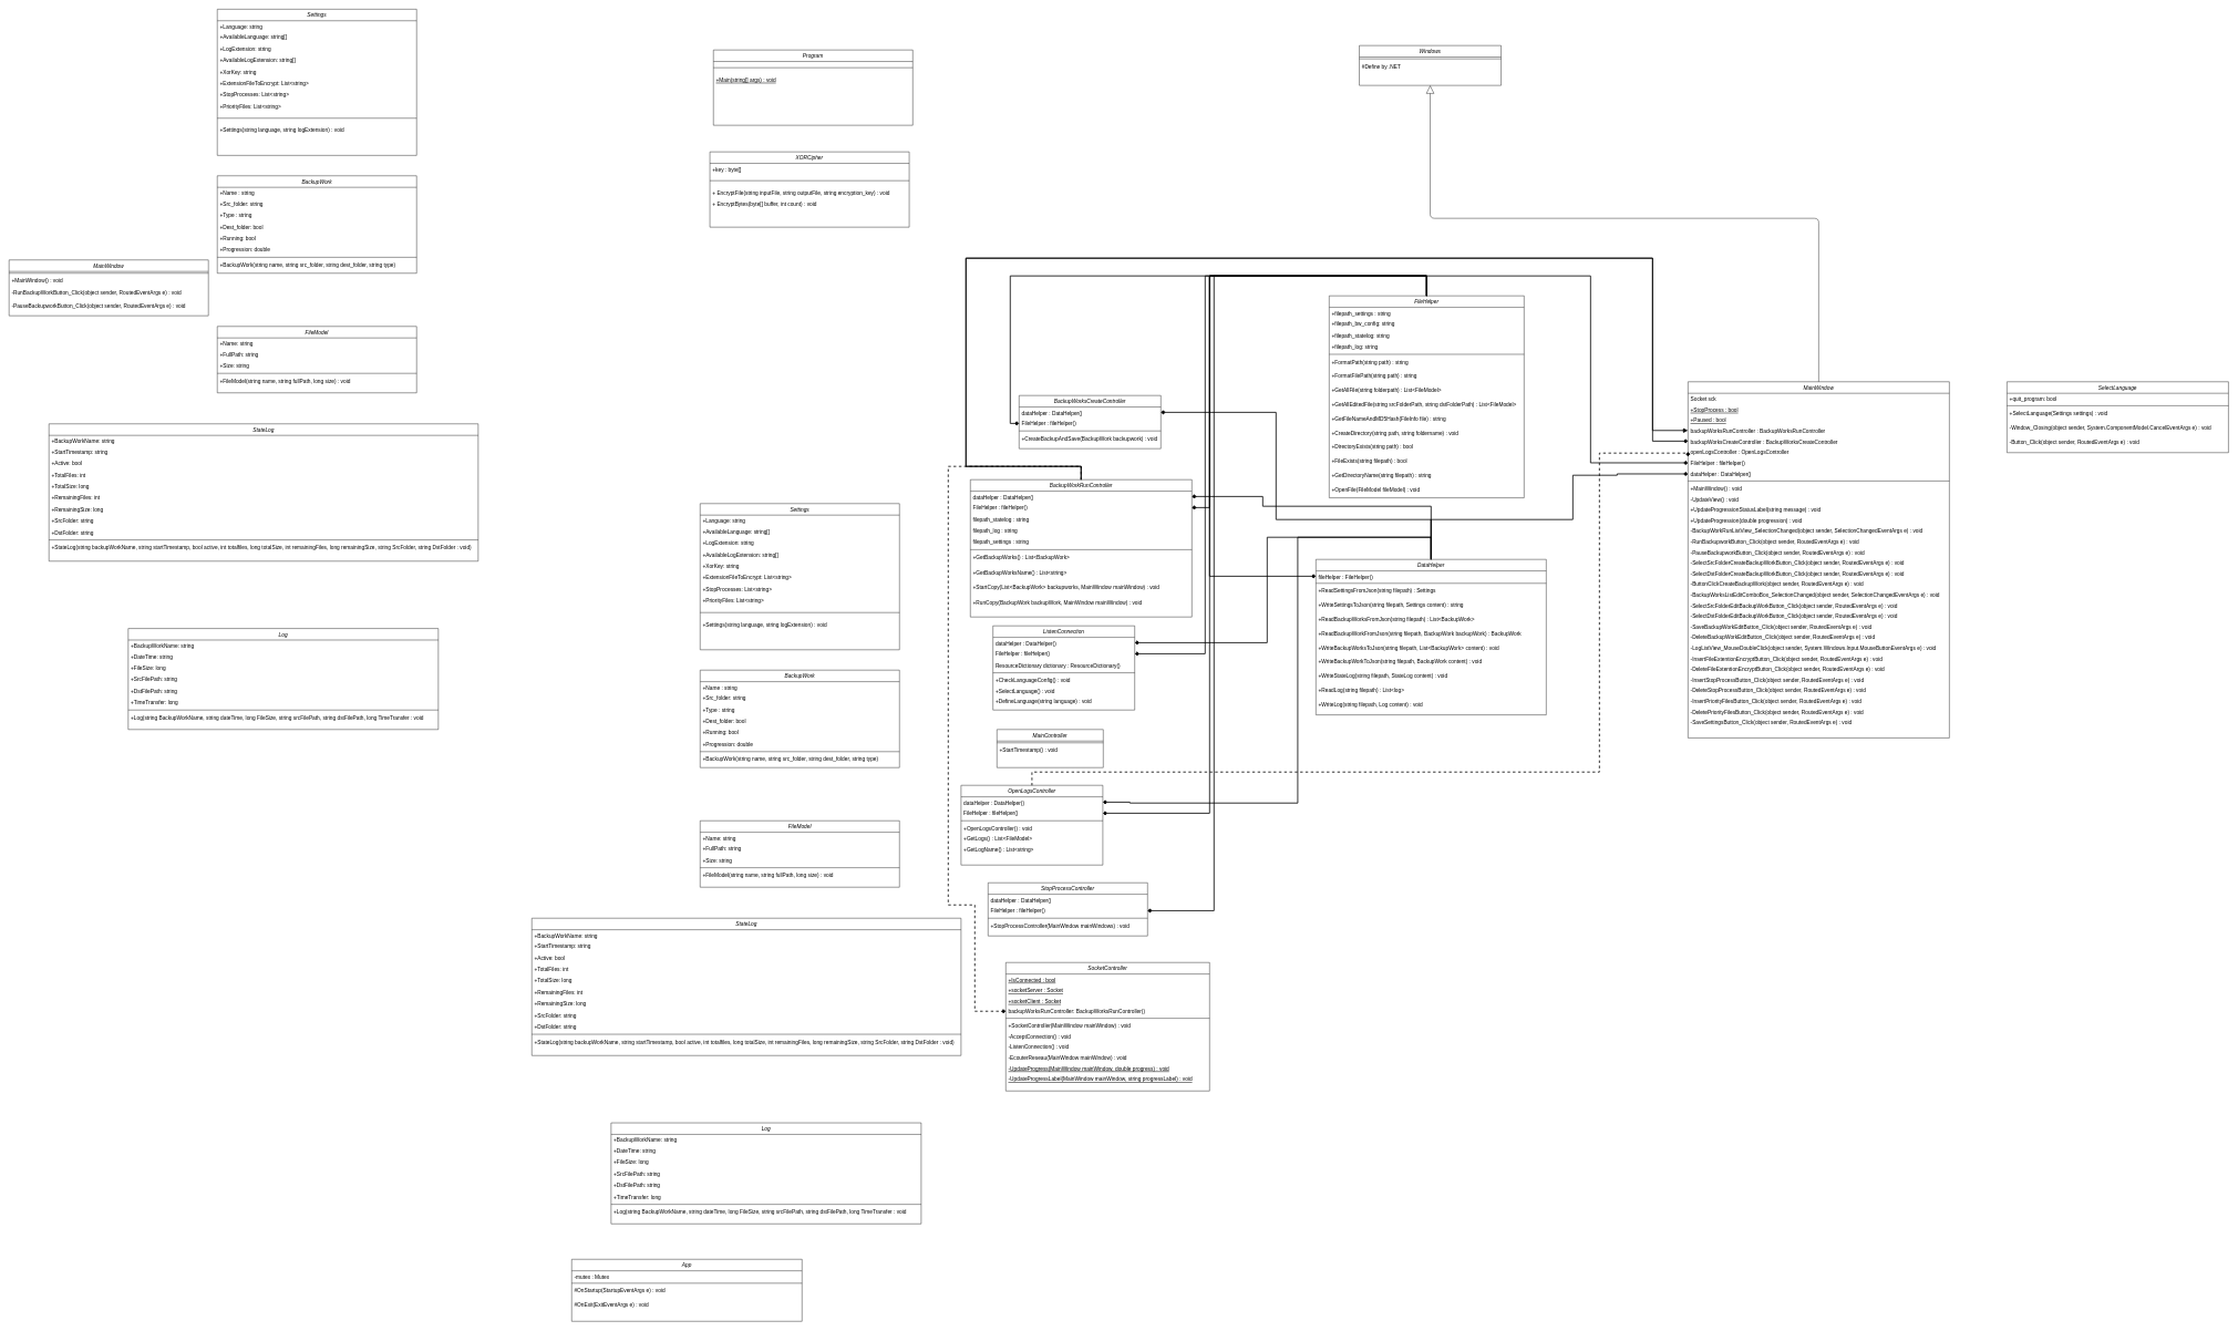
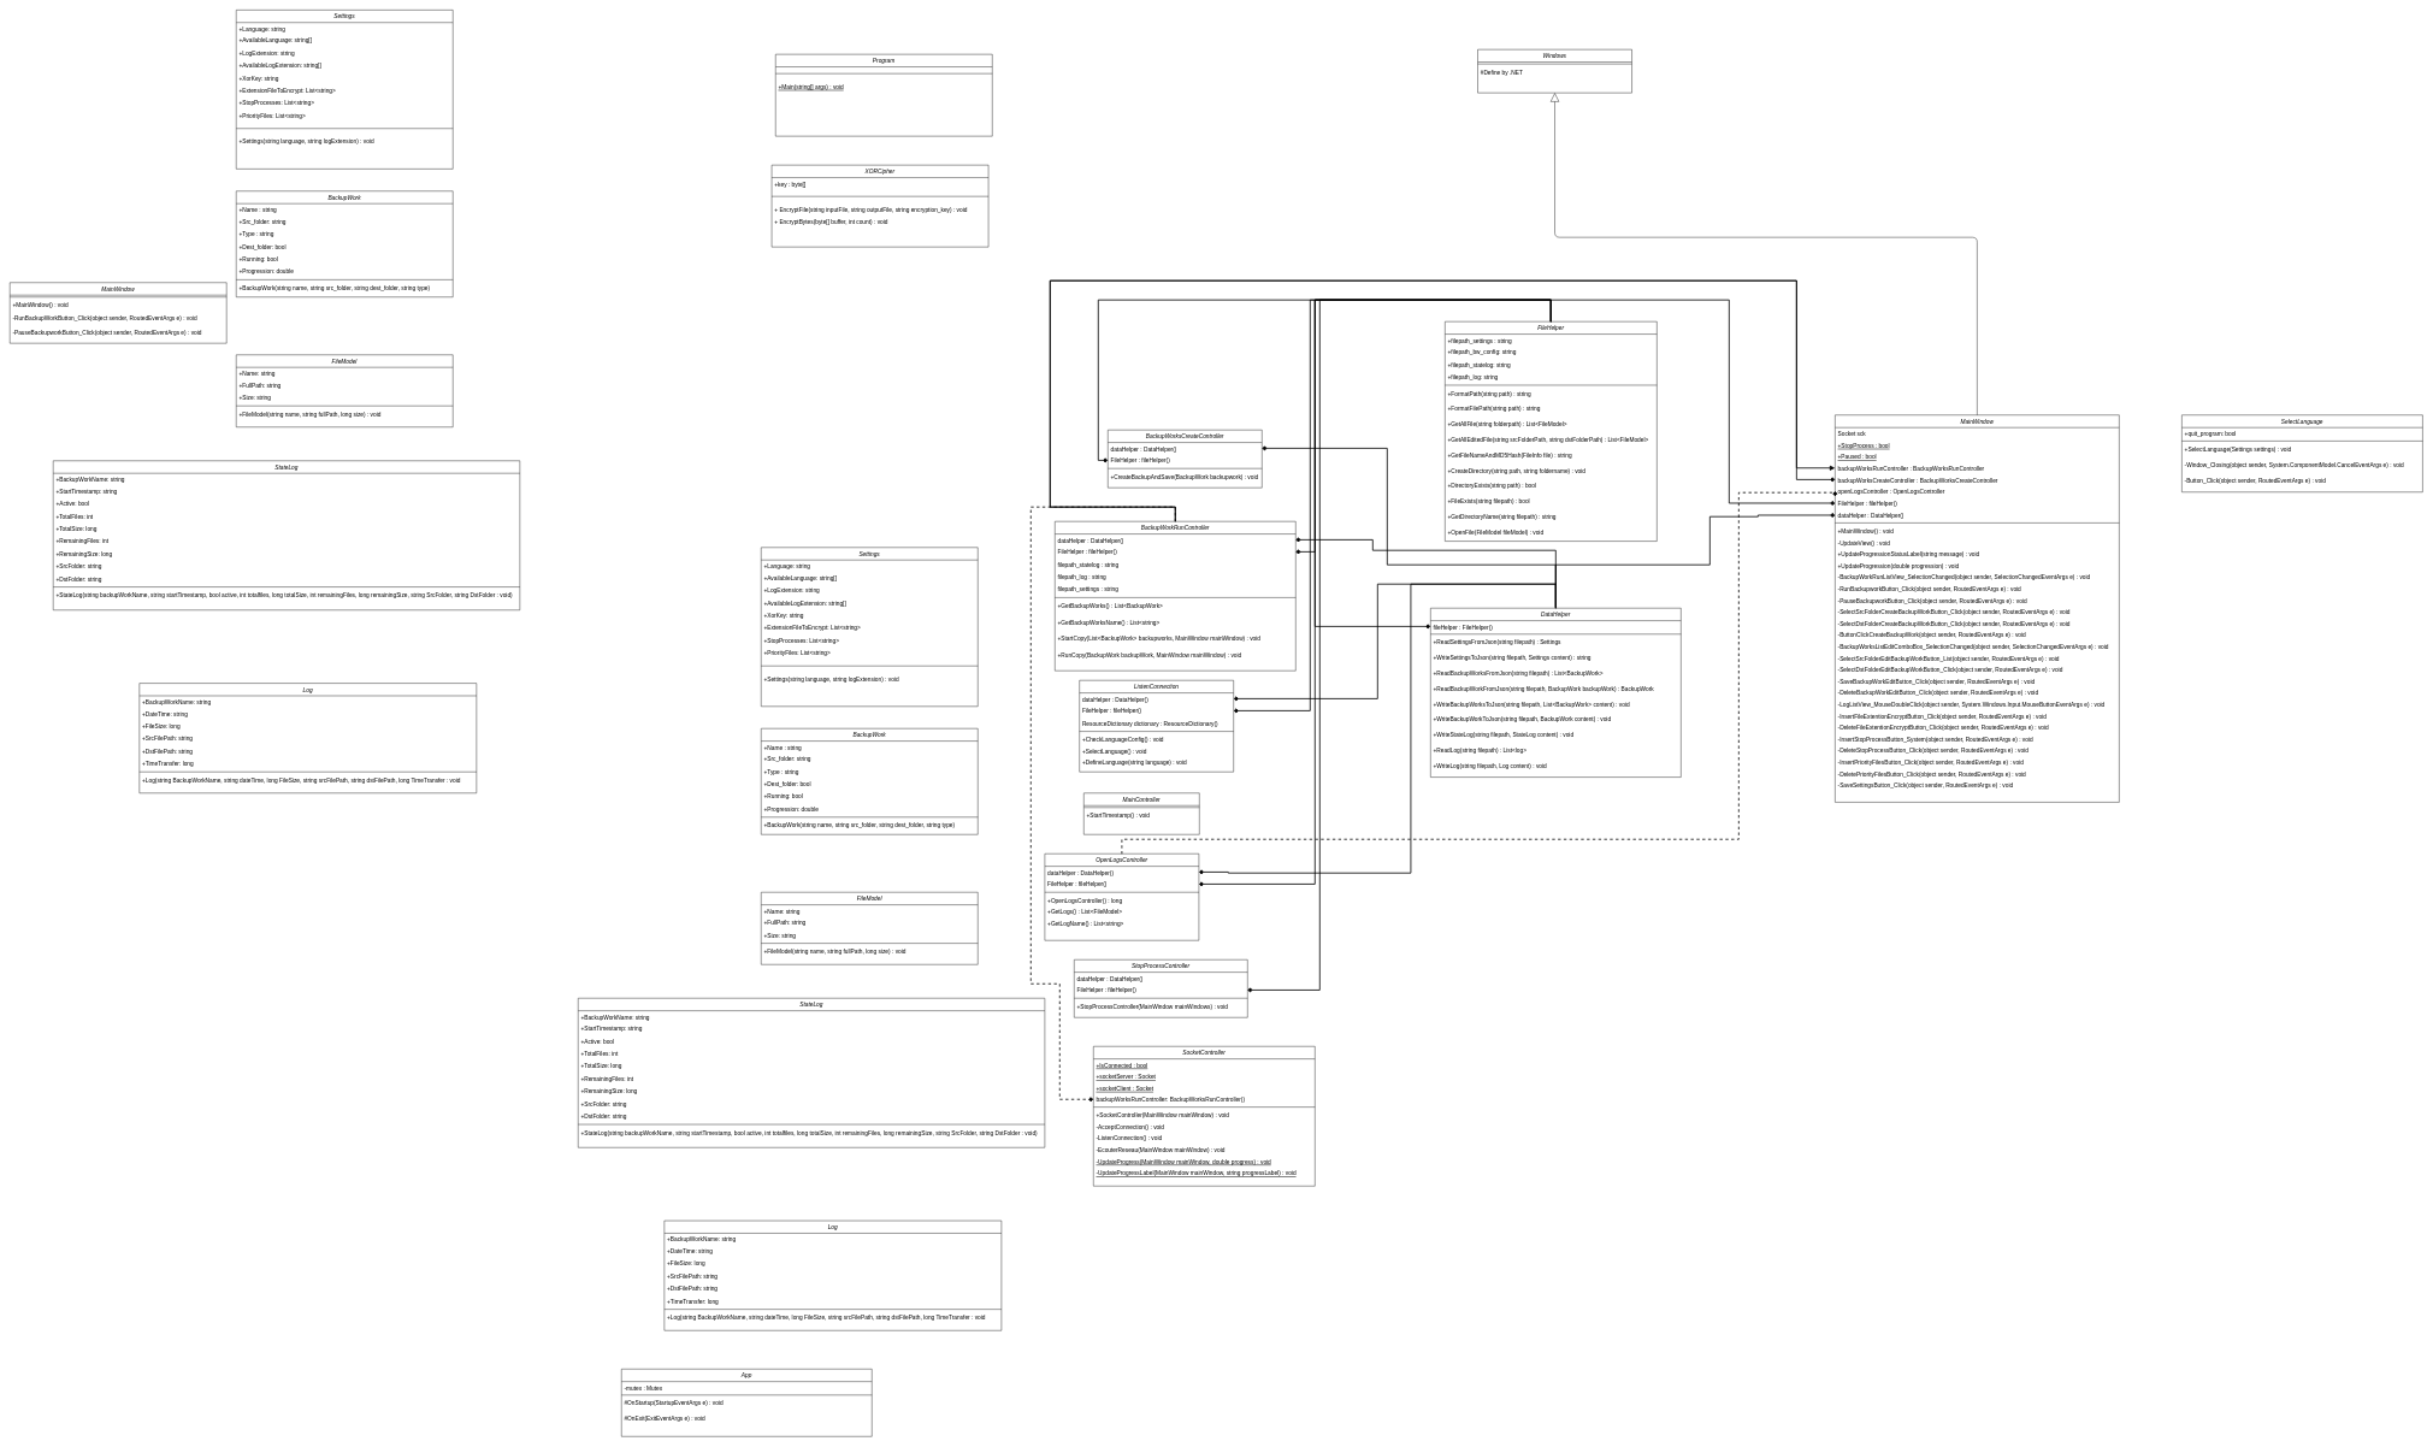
- <mxCell id="125" value="-SelectSrcFolderEditBackupWorkButton_Click(object sender, RoutedEventArgs e) : void" style="text;align=left;verticalAlign=top;spacingLeft=4;spacingRight=4;overflow=hidden;rotatable=0;points=[[0,0.5],[1,0.5]];portConstraint=eastwest;" parent="104" vertex="1"><mxGeometry y="492" width="590" height="24" as="geometry" /></mxCell>
+ <mxCell id="125" value="-SelectSrcFolderEditBackupWorkButton_List(object sender, RoutedEventArgs e) : void" style="text;align=left;verticalAlign=top;spacingLeft=4;spacingRight=4;overflow=hidden;rotatable=0;points=[[0,0.5],[1,0.5]];portConstraint=eastwest;" parent="104" vertex="1"><mxGeometry y="492" width="590" height="24" as="geometry" /></mxCell>
- <mxCell id="132" value="-InsertStopProcessButton_Click(object sender, RoutedEventArgs e) : void" style="text;align=left;verticalAlign=top;spacingLeft=4;spacingRight=4;overflow=hidden;rotatable=0;points=[[0,0.5],[1,0.5]];portConstraint=eastwest;" parent="104" vertex="1"><mxGeometry y="660" width="590" height="24" as="geometry" /></mxCell>
+ <mxCell id="132" value="-InsertStopProcessButton_System(object sender, RoutedEventArgs e) : void" style="text;align=left;verticalAlign=top;spacingLeft=4;spacingRight=4;overflow=hidden;rotatable=0;points=[[0,0.5],[1,0.5]];portConstraint=eastwest;" parent="104" vertex="1"><mxGeometry y="660" width="590" height="24" as="geometry" /></mxCell>
- <mxCell id="96" value="+OpenLogsController() : void" style="text;align=left;verticalAlign=top;spacingLeft=4;spacingRight=4;overflow=hidden;rotatable=0;points=[[0,0.5],[1,0.5]];portConstraint=eastwest;" parent="92" vertex="1"><mxGeometry y="84" width="320" height="24" as="geometry" /></mxCell>
+ <mxCell id="96" value="+OpenLogsController() : long" style="text;align=left;verticalAlign=top;spacingLeft=4;spacingRight=4;overflow=hidden;rotatable=0;points=[[0,0.5],[1,0.5]];portConstraint=eastwest;" parent="92" vertex="1"><mxGeometry y="84" width="320" height="24" as="geometry" /></mxCell>
